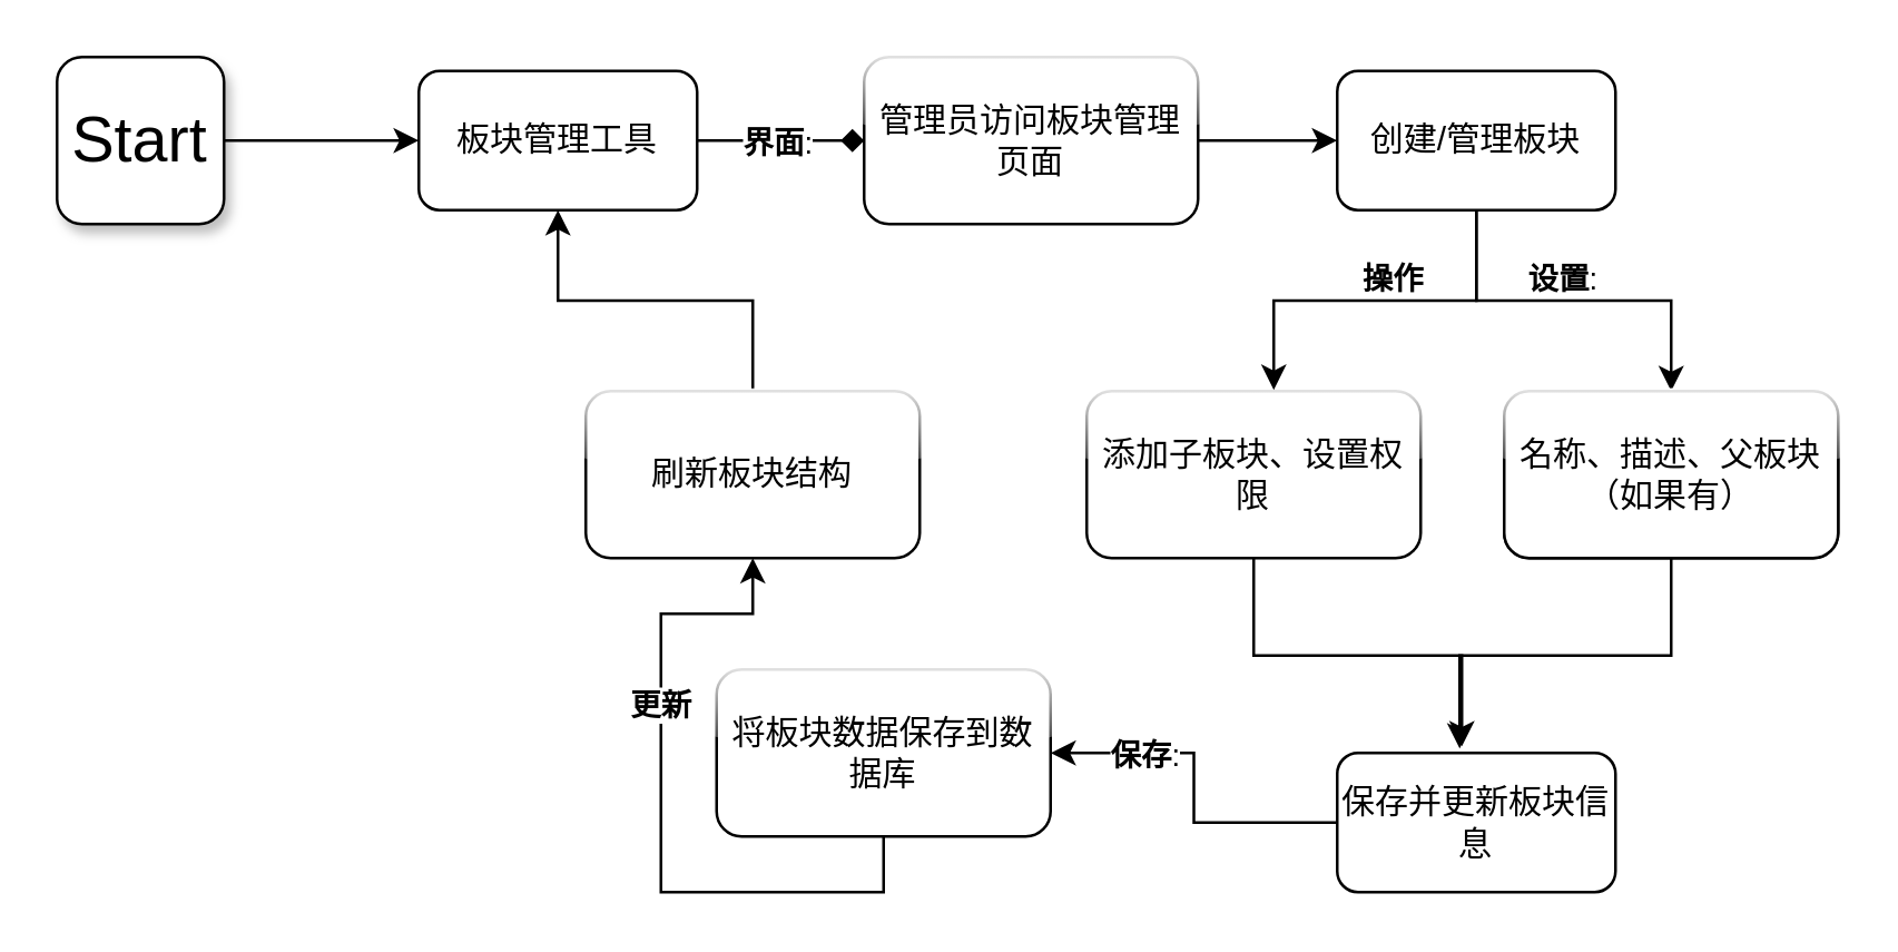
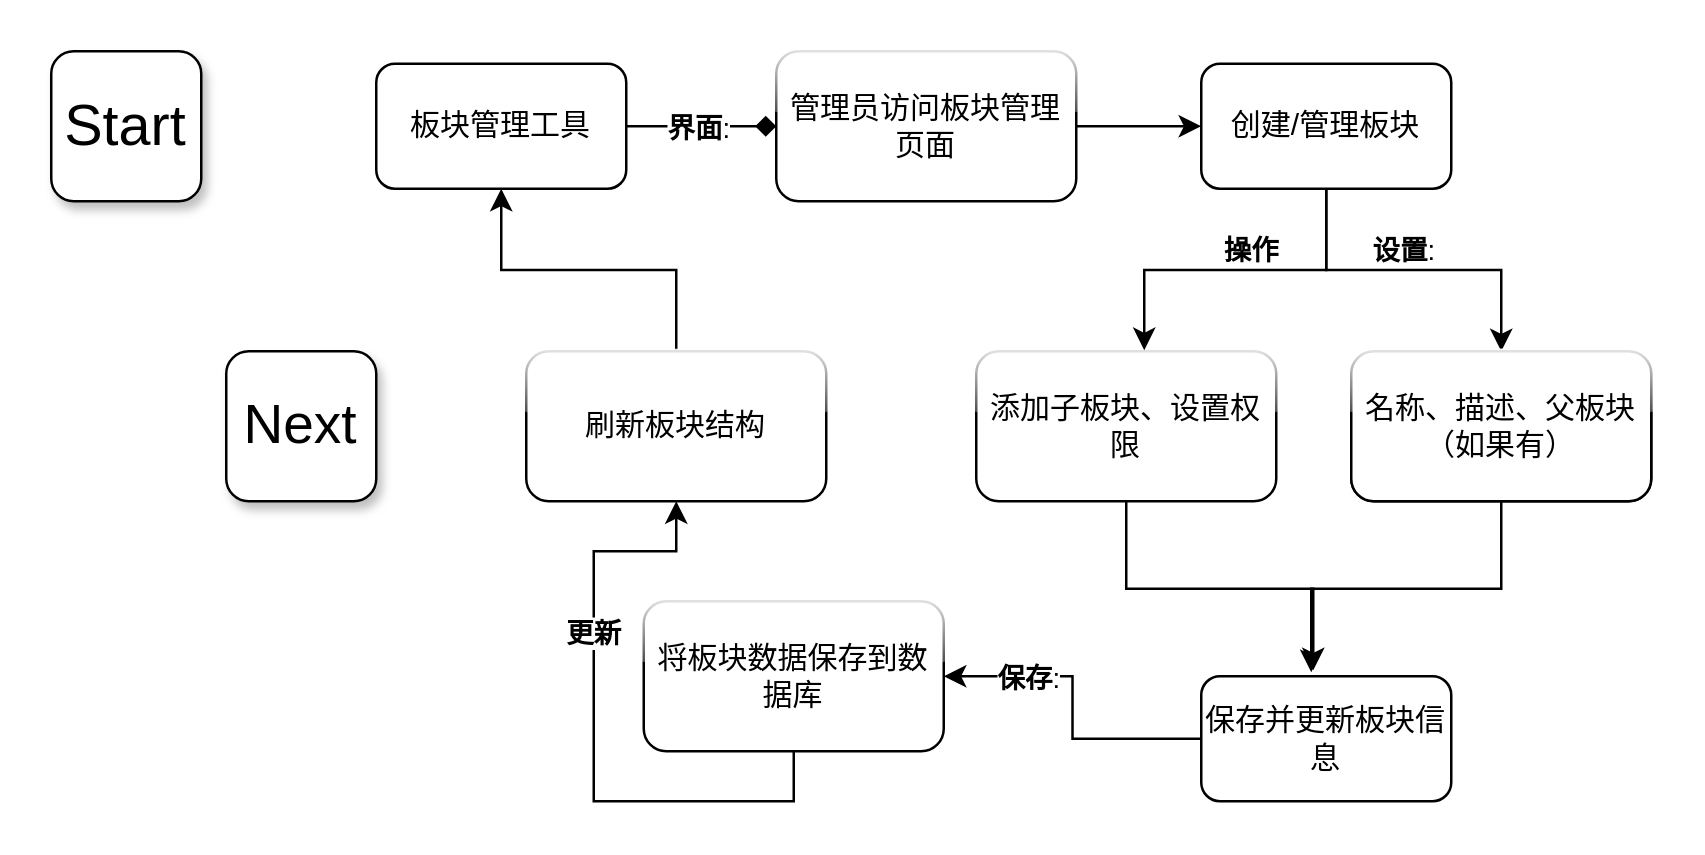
- <mxCell id="2" value="" style="edgeStyle=orthogonalEdgeStyle;rounded=0;orthogonalLoop=1;jettySize=auto;html=1;" edge="1" parent="1" source="3" target="6"><mxGeometry relative="1" as="geometry" /></mxCell>
+ <mxCell id="27" value="&lt;font style=&quot;font-size: 22px;&quot;&gt;Next&lt;/font&gt;" style="whiteSpace=wrap;html=1;aspect=fixed;rounded=1;shadow=1;" vertex="1" parent="1"><mxGeometry x="90" y="140" width="60" height="60" as="geometry" /></mxCell>
